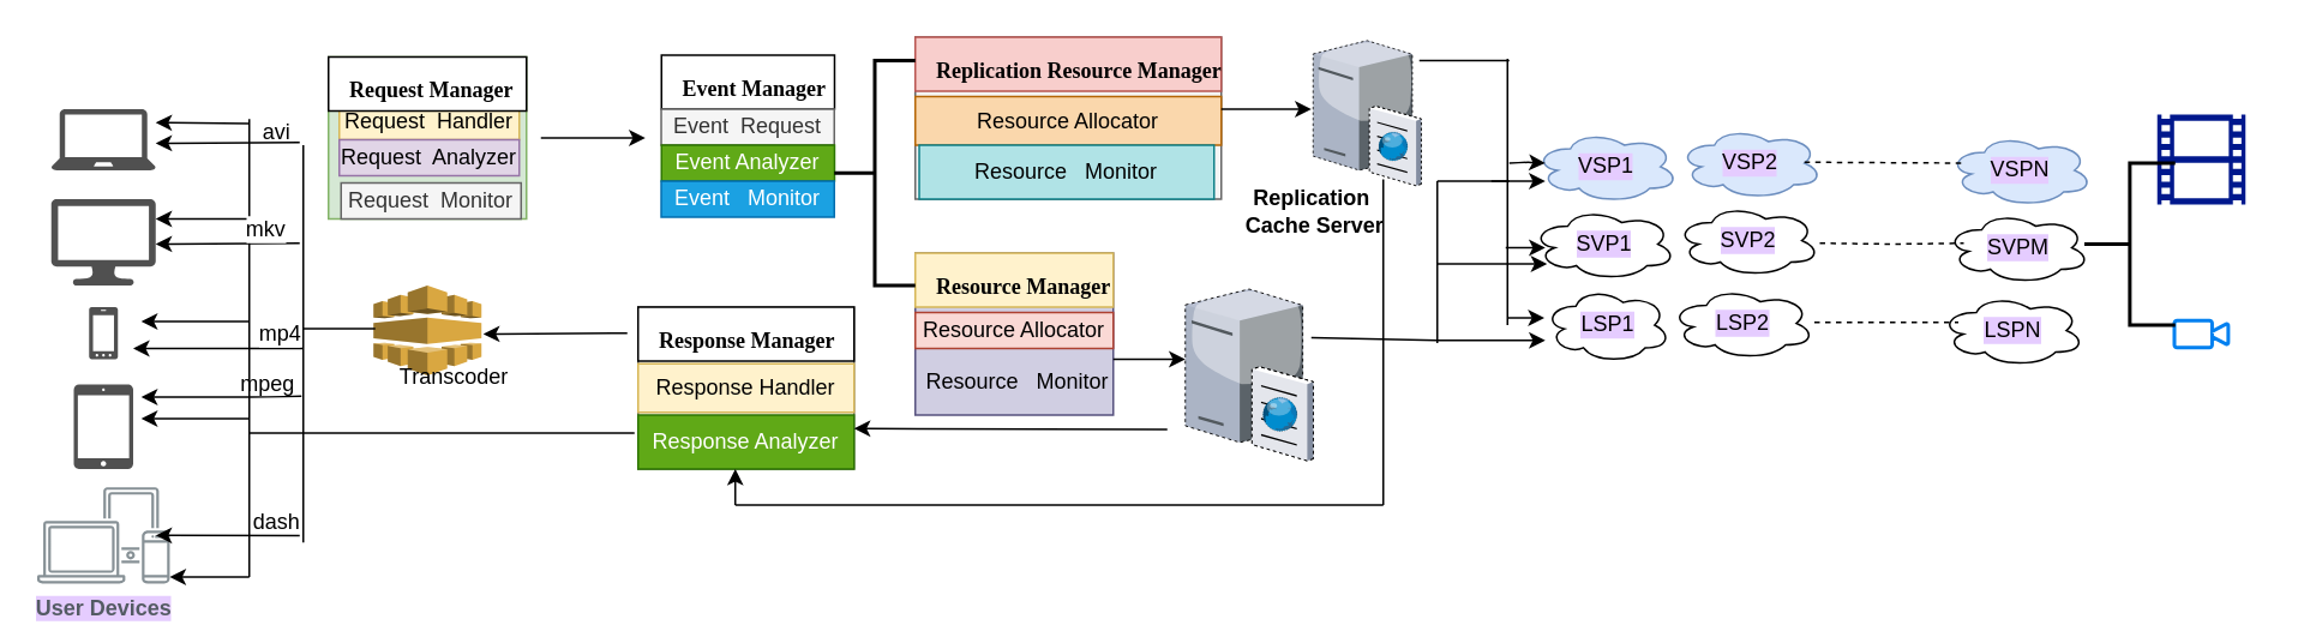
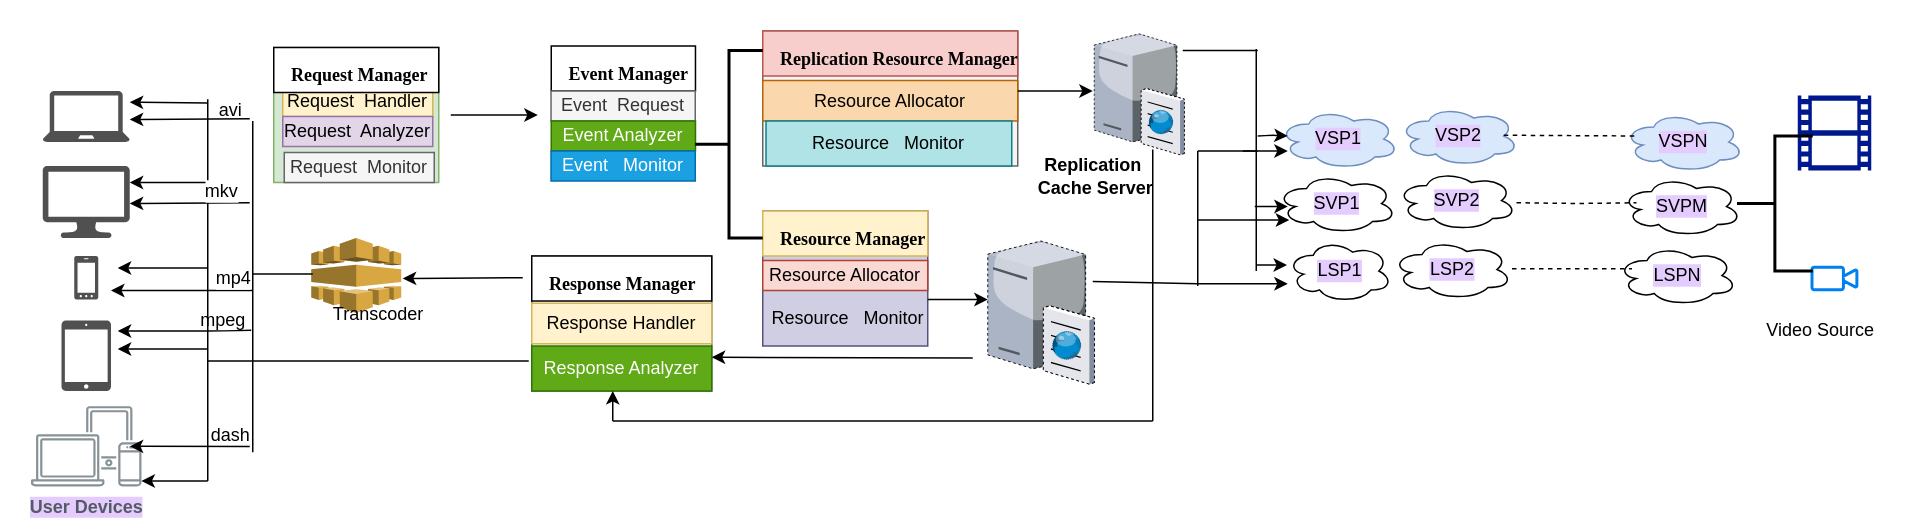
+ <mxCell id="60" value="Video Source" style="text;html=1;align=center;verticalAlign=middle;resizable=0;points=[];autosize=1;" vertex="1" parent="1"><mxGeometry x="1168" y="210" width="90" height="20" as="geometry" /></mxCell>
